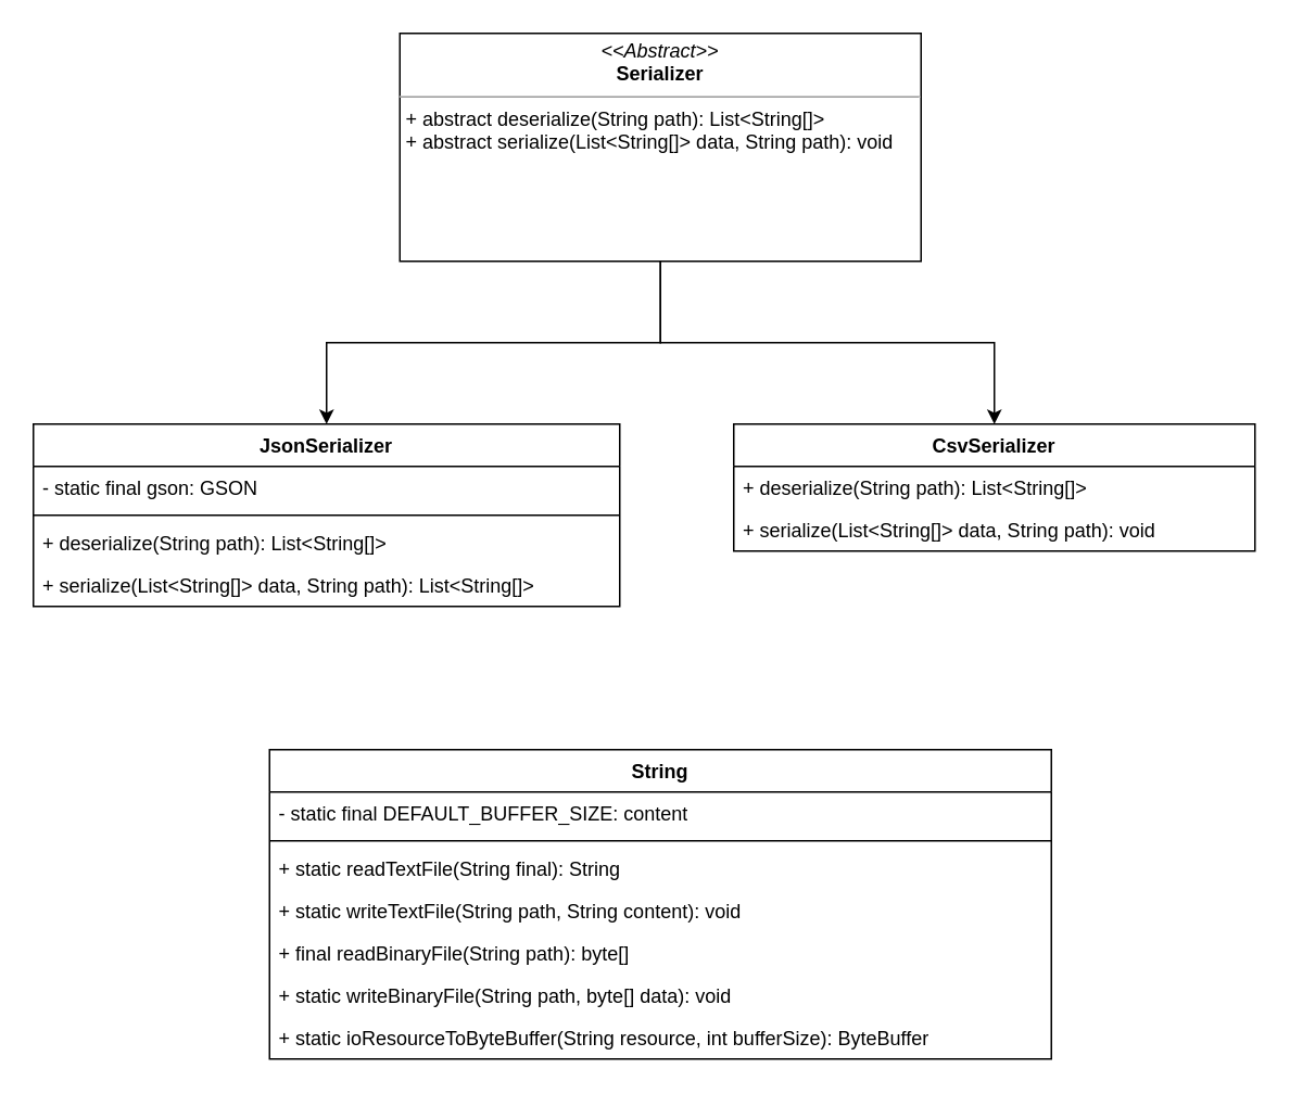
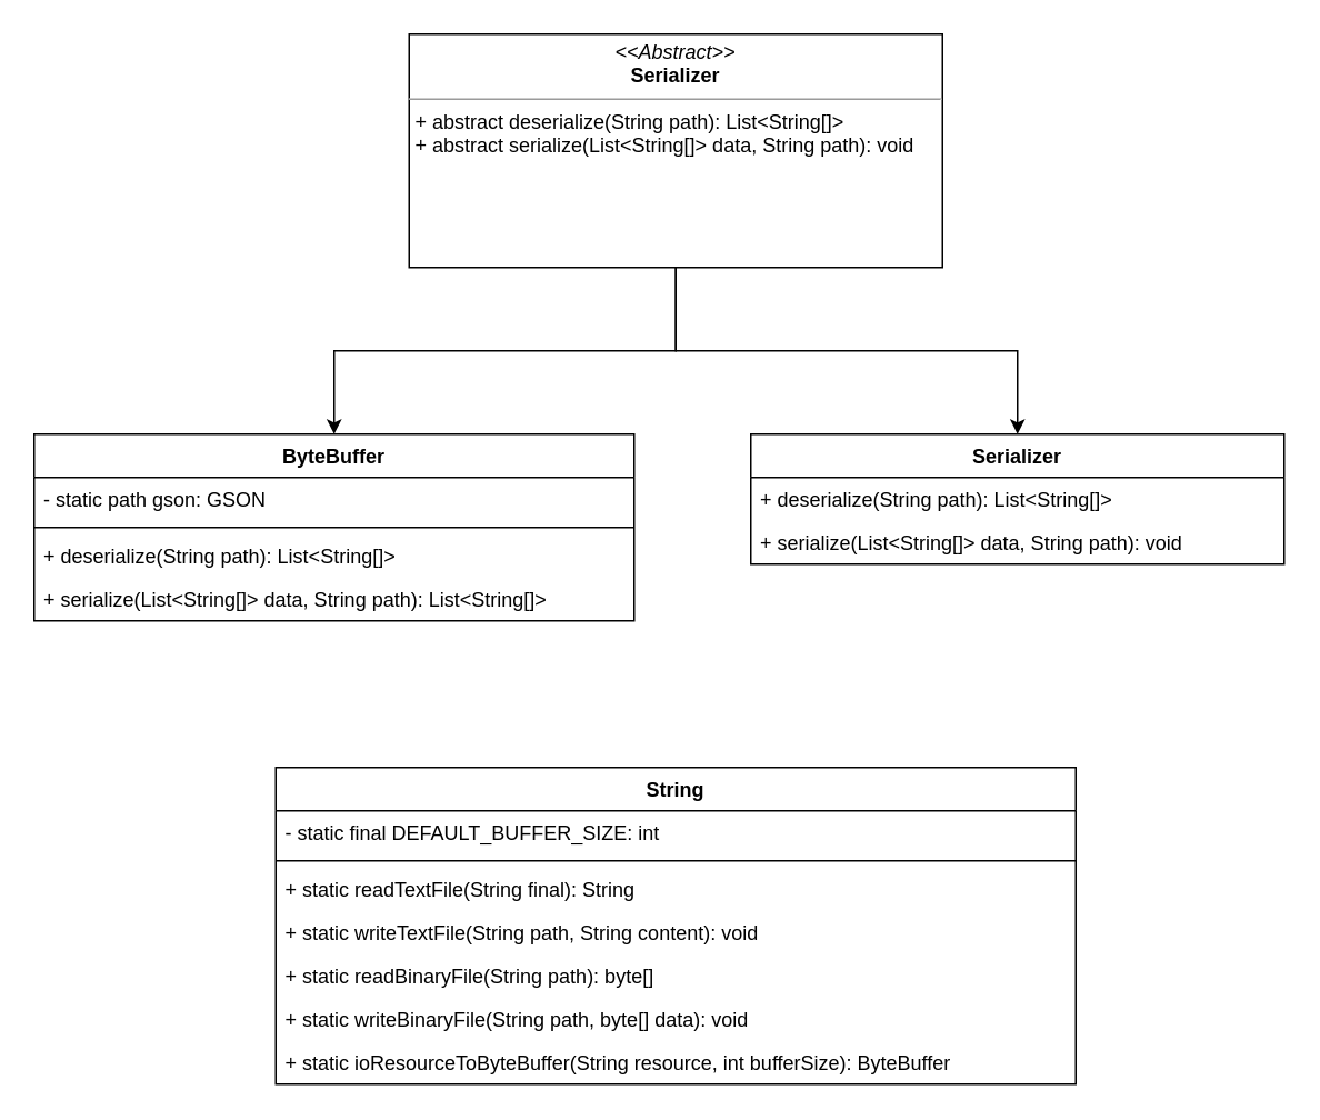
- <mxCell id="5" value="JsonSerializer" style="swimlane;fontStyle=1;align=center;verticalAlign=top;childLayout=stackLayout;horizontal=1;startSize=26;horizontalStack=0;resizeParent=1;resizeParentMax=0;resizeLast=0;collapsible=1;marginBottom=0;whiteSpace=wrap;html=1;" vertex="1" parent="1"><mxGeometry x="20" y="260" width="360" height="112" as="geometry" /></mxCell>
+ <mxCell id="5" value="ByteBuffer" style="swimlane;fontStyle=1;align=center;verticalAlign=top;childLayout=stackLayout;horizontal=1;startSize=26;horizontalStack=0;resizeParent=1;resizeParentMax=0;resizeLast=0;collapsible=1;marginBottom=0;whiteSpace=wrap;html=1;" vertex="1" parent="1"><mxGeometry x="20" y="260" width="360" height="112" as="geometry" /></mxCell>
- <mxCell id="10" value="CsvSerializer" style="swimlane;fontStyle=1;align=center;verticalAlign=top;childLayout=stackLayout;horizontal=1;startSize=26;horizontalStack=0;resizeParent=1;resizeParentMax=0;resizeLast=0;collapsible=1;marginBottom=0;whiteSpace=wrap;html=1;" vertex="1" parent="1"><mxGeometry x="450" y="260" width="320" height="78" as="geometry" /></mxCell>
+ <mxCell id="10" value="Serializer" style="swimlane;fontStyle=1;align=center;verticalAlign=top;childLayout=stackLayout;horizontal=1;startSize=26;horizontalStack=0;resizeParent=1;resizeParentMax=0;resizeLast=0;collapsible=1;marginBottom=0;whiteSpace=wrap;html=1;" vertex="1" parent="1"><mxGeometry x="450" y="260" width="320" height="78" as="geometry" /></mxCell>
- <mxCell id="6" value="- static final gson: GSON" style="text;strokeColor=none;fillColor=none;align=left;verticalAlign=top;spacingLeft=4;spacingRight=4;overflow=hidden;rotatable=0;points=[[0,0.5],[1,0.5]];portConstraint=eastwest;whiteSpace=wrap;html=1;" vertex="1" parent="5"><mxGeometry y="26" width="360" height="26" as="geometry" /></mxCell>
+ <mxCell id="6" value="- static path gson: GSON" style="text;strokeColor=none;fillColor=none;align=left;verticalAlign=top;spacingLeft=4;spacingRight=4;overflow=hidden;rotatable=0;points=[[0,0.5],[1,0.5]];portConstraint=eastwest;whiteSpace=wrap;html=1;" vertex="1" parent="5"><mxGeometry y="26" width="360" height="26" as="geometry" /></mxCell>
- <mxCell id="14" value="- static final DEFAULT_BUFFER_SIZE: content" style="text;strokeColor=none;fillColor=none;align=left;verticalAlign=top;spacingLeft=4;spacingRight=4;overflow=hidden;rotatable=0;points=[[0,0.5],[1,0.5]];portConstraint=eastwest;whiteSpace=wrap;html=1;" vertex="1" parent="13"><mxGeometry y="26" width="480" height="26" as="geometry" /></mxCell>
+ <mxCell id="14" value="- static final DEFAULT_BUFFER_SIZE: int" style="text;strokeColor=none;fillColor=none;align=left;verticalAlign=top;spacingLeft=4;spacingRight=4;overflow=hidden;rotatable=0;points=[[0,0.5],[1,0.5]];portConstraint=eastwest;whiteSpace=wrap;html=1;" vertex="1" parent="13"><mxGeometry y="26" width="480" height="26" as="geometry" /></mxCell>
- <mxCell id="18" value="+ final readBinaryFile(String path): byte[]" style="text;strokeColor=none;fillColor=none;align=left;verticalAlign=top;spacingLeft=4;spacingRight=4;overflow=hidden;rotatable=0;points=[[0,0.5],[1,0.5]];portConstraint=eastwest;whiteSpace=wrap;html=1;" vertex="1" parent="13"><mxGeometry y="112" width="480" height="26" as="geometry" /></mxCell>
+ <mxCell id="18" value="+ static readBinaryFile(String path): byte[]" style="text;strokeColor=none;fillColor=none;align=left;verticalAlign=top;spacingLeft=4;spacingRight=4;overflow=hidden;rotatable=0;points=[[0,0.5],[1,0.5]];portConstraint=eastwest;whiteSpace=wrap;html=1;" vertex="1" parent="13"><mxGeometry y="112" width="480" height="26" as="geometry" /></mxCell>
